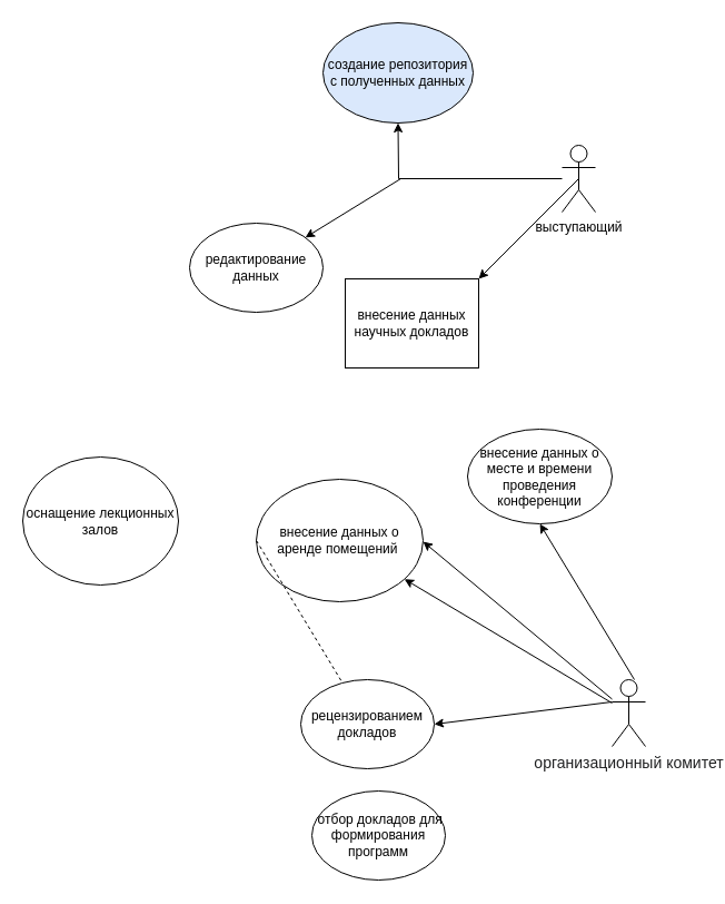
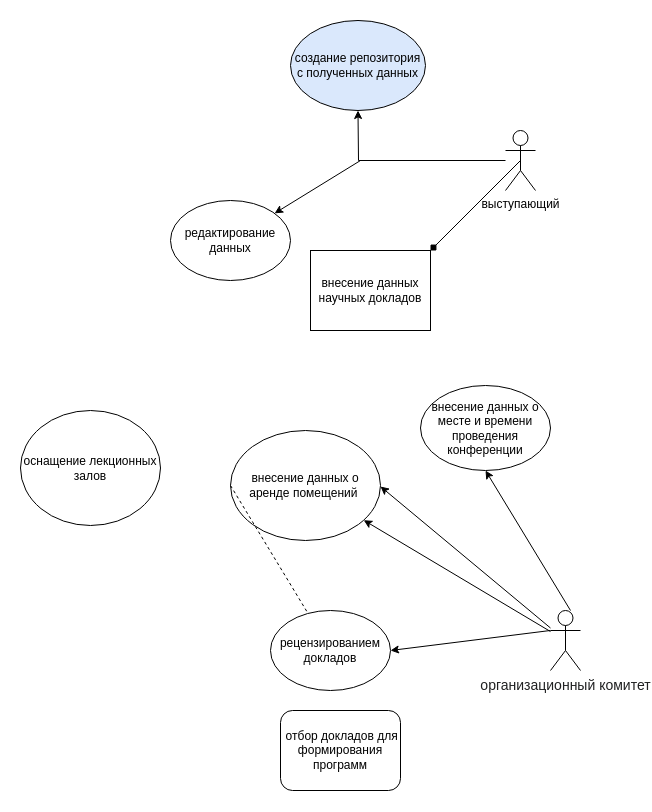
- <mxCell id="10" value="" style="endArrow=classic;html=1;rounded=0;exitX=0.5;exitY=0.5;exitDx=0;exitDy=0;exitPerimeter=0;startArrow=none;entryX=1;entryY=0;entryDx=0;entryDy=0;" parent="1" source="6" target="11" edge="1"><mxGeometry width="50" height="50" relative="1" as="geometry"><mxPoint x="512.5" y="166" as="sourcePoint" /><mxPoint x="550" y="110" as="targetPoint" /></mxGeometry></mxCell>
+ <mxCell id="10" value="" style="endArrow=diamond;html=1;rounded=0;exitX=0.5;exitY=0.5;exitDx=0;exitDy=0;exitPerimeter=0;startArrow=none;entryX=1;entryY=0;entryDx=0;entryDy=0;" parent="1" source="6" target="11" edge="1"><mxGeometry width="50" height="50" relative="1" as="geometry"><mxPoint x="512.5" y="166" as="sourcePoint" /><mxPoint x="550" y="110" as="targetPoint" /></mxGeometry></mxCell>
- <mxCell id="12" value="&amp;nbsp;отбор докладов для формирования программ" style="ellipse;whiteSpace=wrap;html=1;" parent="1" vertex="1"><mxGeometry x="280" y="710" width="120" height="80" as="geometry" /></mxCell>
+ <mxCell id="12" value="&amp;nbsp;отбор докладов для формирования программ" style="whiteSpace=wrap;html=1;rounded=1;" parent="1" vertex="1"><mxGeometry x="280" y="710" width="120" height="80" as="geometry" /></mxCell>
